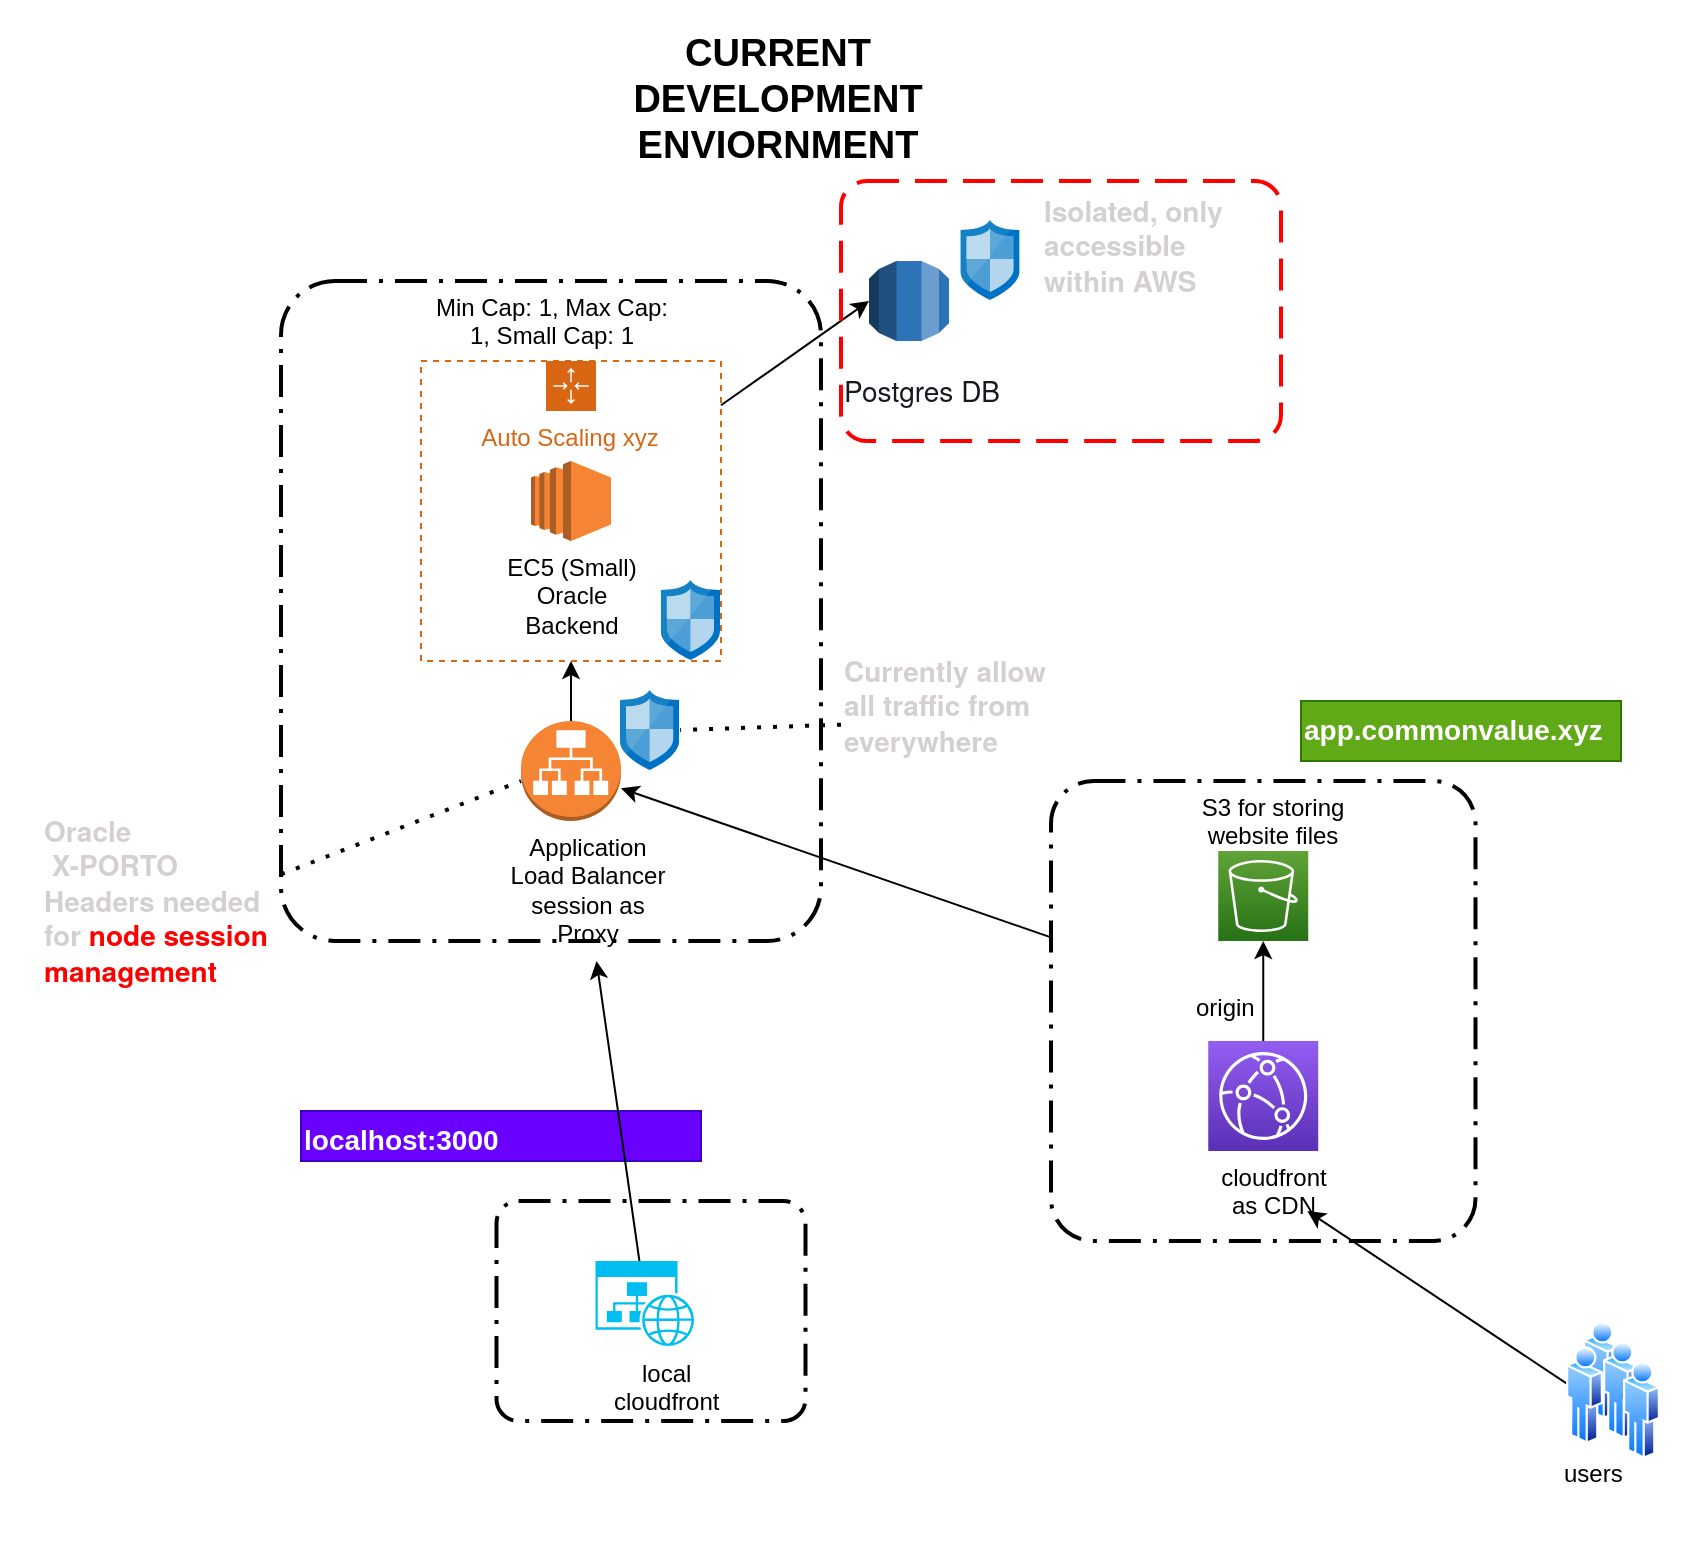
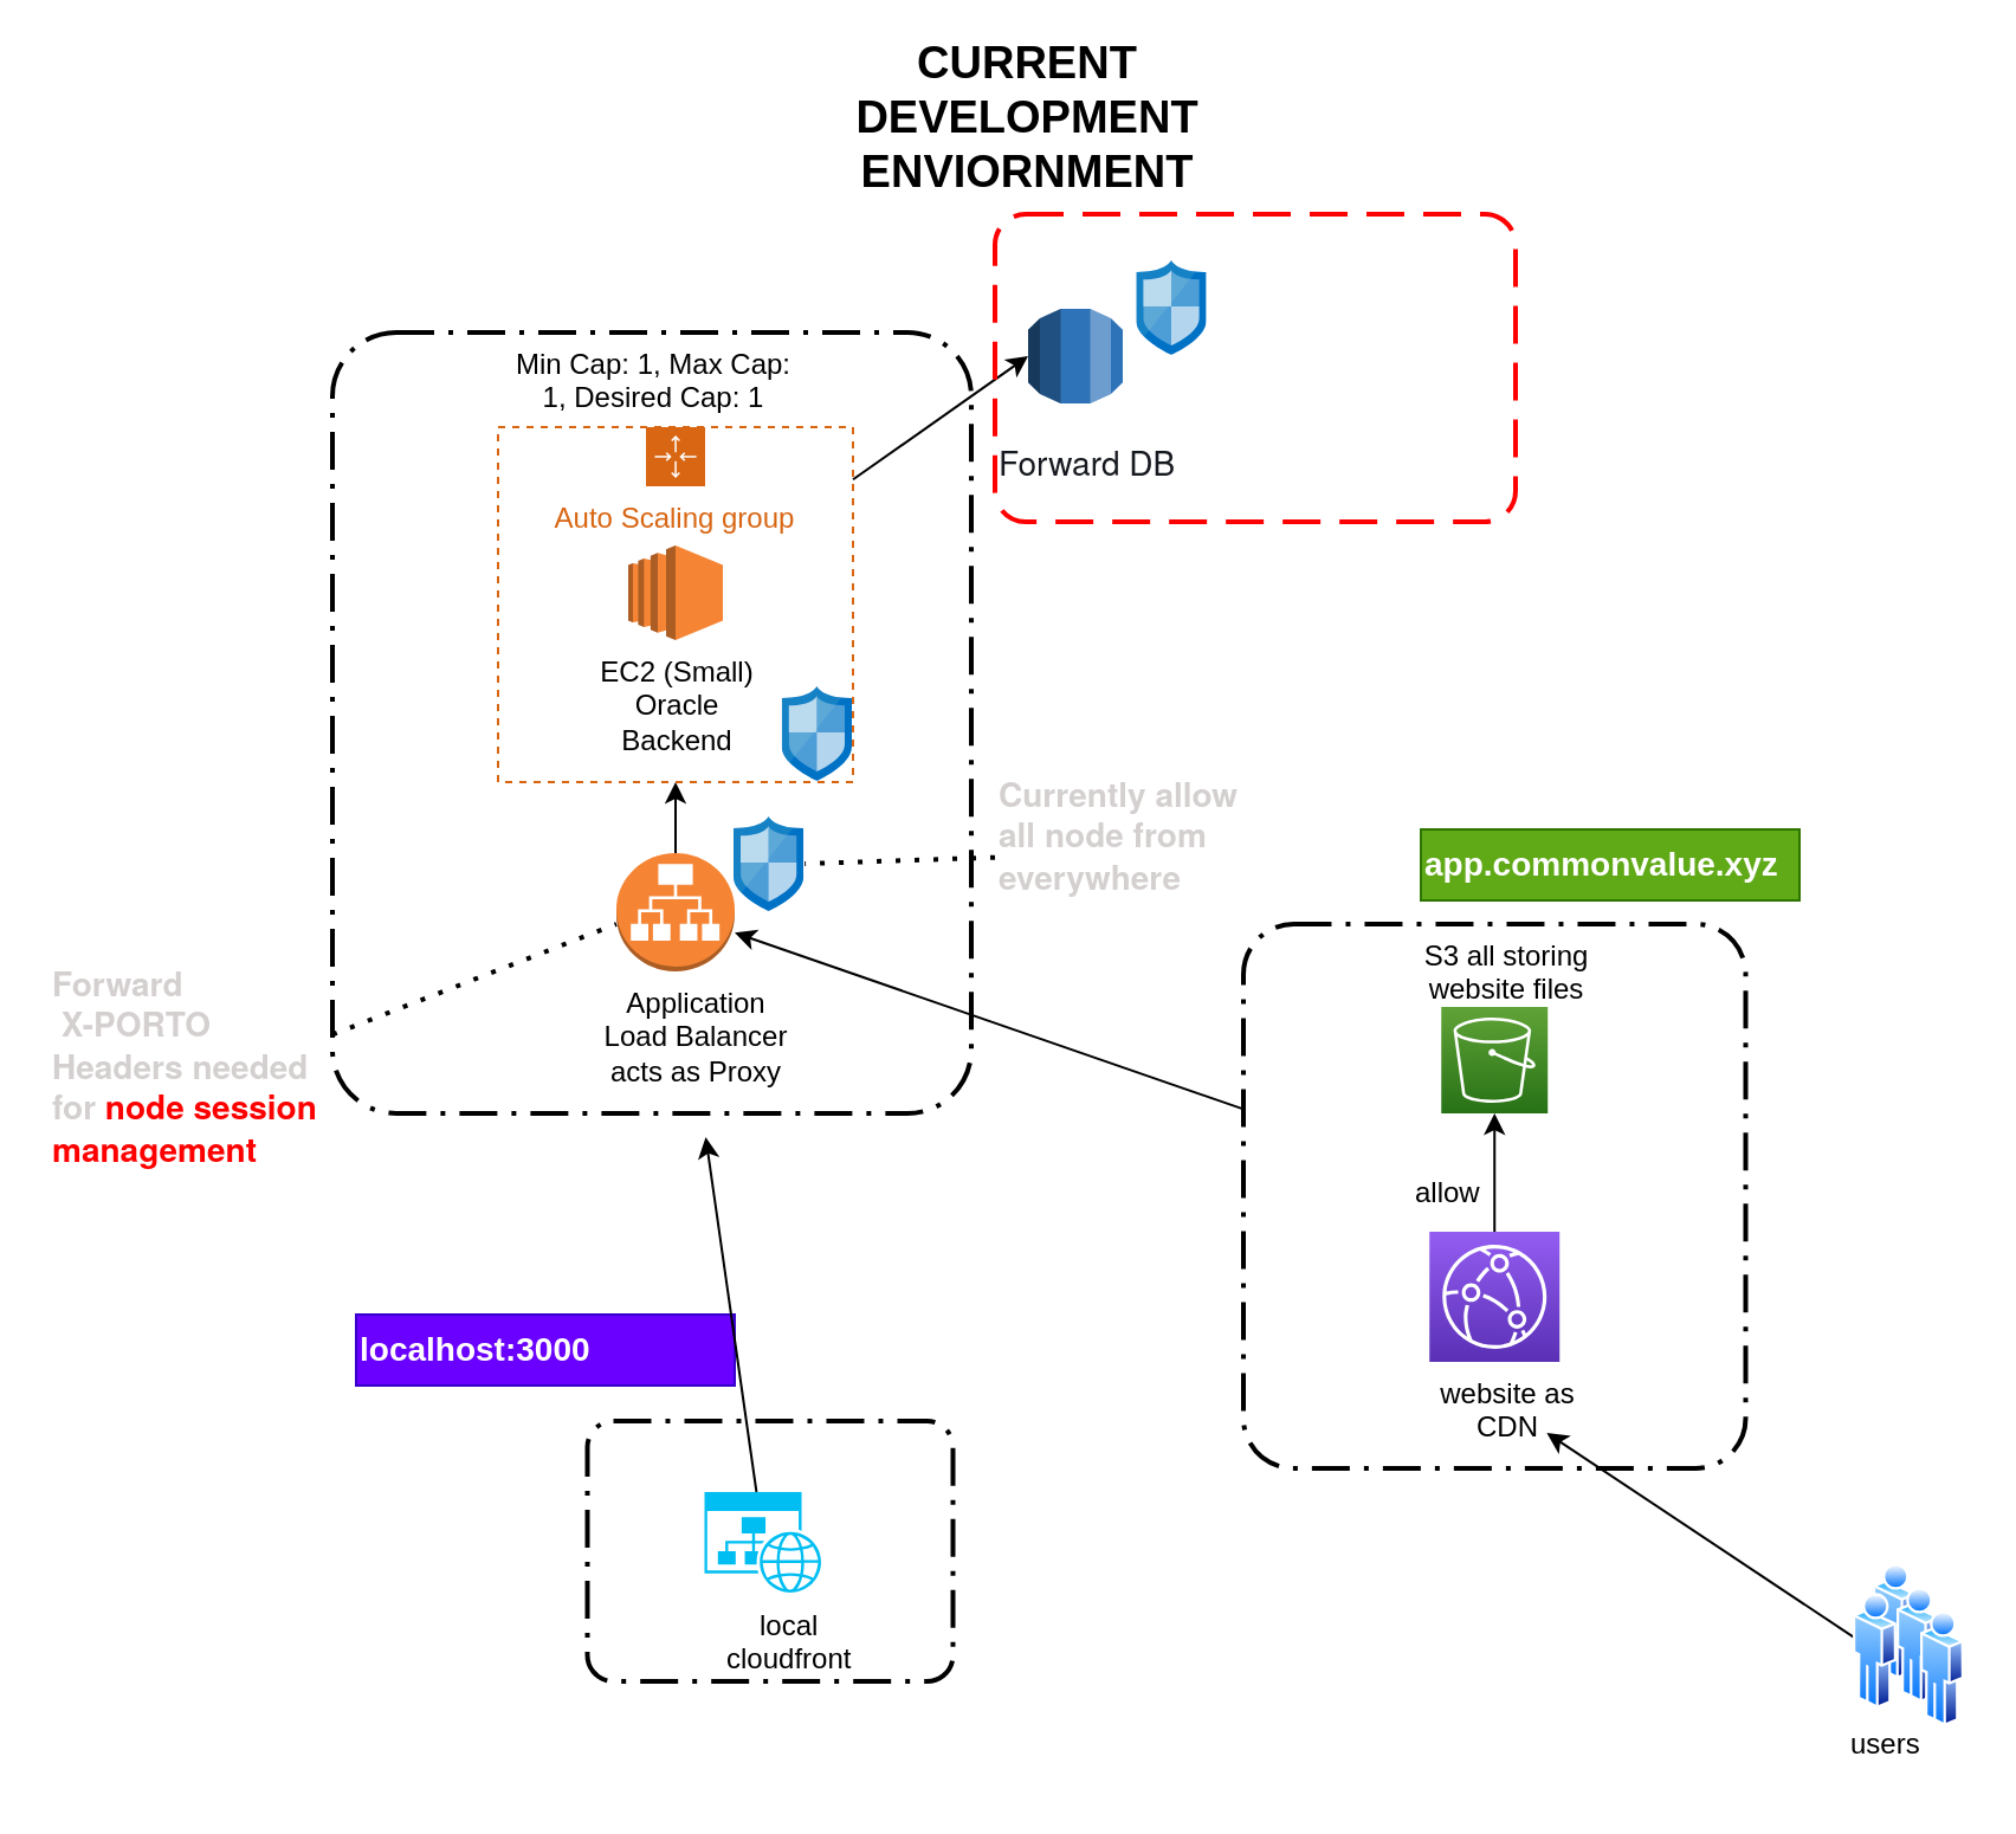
- <mxCell id="6" value="&lt;b&gt;&lt;font style=&quot;font-size: 19px&quot;&gt;CURRENT DEVELOPMENT ENVIORNMENT&lt;/font&gt;&lt;/b&gt;" style="text;html=1;strokeColor=none;fillColor=none;align=center;verticalAlign=middle;whiteSpace=wrap;rounded=0;" parent="1" vertex="1"><mxGeometry x="279" y="20" width="220" height="60" as="geometry" /></mxCell>
+ <mxCell id="6" value="&lt;b&gt;&lt;font style=&quot;font-size: 19px&quot;&gt;CURRENT DEVELOPMENT ENVIORNMENT&lt;/font&gt;&lt;/b&gt;" style="text;html=1;strokeColor=none;fillColor=none;align=center;verticalAlign=middle;whiteSpace=wrap;rounded=0;" parent="1" vertex="1"><mxGeometry x="324" y="20" width="220" height="60" as="geometry" /></mxCell>
- <mxCell id="41" value="&lt;span style=&quot;font-family: &amp;#34;amazon ember&amp;#34; , &amp;#34;helvetica neue&amp;#34; , &amp;#34;roboto&amp;#34; , &amp;#34;arial&amp;#34; , sans-serif ; font-size: 14px ; font-style: normal ; letter-spacing: normal ; text-align: left ; text-indent: 0px ; text-transform: none ; word-spacing: 0px ; display: inline ; float: none&quot;&gt;&lt;font color=&quot;#d4d0cf&quot;&gt;&lt;b&gt;Isolated, only accessible within AWS&lt;/b&gt;&lt;/font&gt;&lt;br&gt;&lt;/span&gt;" style="text;whiteSpace=wrap;html=1;fillColor=none;" vertex="1" parent="1"><mxGeometry x="520" y="90" width="110" height="80" as="geometry" /></mxCell>
- <mxCell id="19" value="&lt;div style=&quot;text-align: center&quot;&gt;&lt;span&gt;Min Cap: 1, Max Cap: 1, Small Cap: 1&lt;/span&gt;&lt;/div&gt;" style="text;whiteSpace=wrap;html=1;" vertex="1" parent="1"><mxGeometry x="210" y="140" width="130" height="30" as="geometry" /></mxCell>
+ <mxCell id="19" value="&lt;div style=&quot;text-align: center&quot;&gt;&lt;span&gt;Min Cap: 1, Max Cap: 1, Desired Cap: 1&lt;/span&gt;&lt;/div&gt;" style="text;whiteSpace=wrap;html=1;" vertex="1" parent="1"><mxGeometry x="210" y="140" width="130" height="30" as="geometry" /></mxCell>
- <mxCell id="5" value="&lt;span style=&quot;color: rgb(22 , 25 , 31) ; font-family: &amp;#34;amazon ember&amp;#34; , &amp;#34;helvetica neue&amp;#34; , &amp;#34;roboto&amp;#34; , &amp;#34;arial&amp;#34; , sans-serif ; font-size: 14px ; font-style: normal ; font-weight: 400 ; letter-spacing: normal ; text-align: left ; text-indent: 0px ; text-transform: none ; word-spacing: 0px ; background-color: rgb(255 , 255 , 255) ; display: inline ; float: none&quot;&gt;Postgres DB&lt;/span&gt;" style="text;whiteSpace=wrap;html=1;" parent="1" vertex="1"><mxGeometry x="420" y="180" width="150" height="30" as="geometry" /></mxCell>
+ <mxCell id="5" value="&lt;span style=&quot;color: rgb(22 , 25 , 31) ; font-family: &amp;#34;amazon ember&amp;#34; , &amp;#34;helvetica neue&amp;#34; , &amp;#34;roboto&amp;#34; , &amp;#34;arial&amp;#34; , sans-serif ; font-size: 14px ; font-style: normal ; font-weight: 400 ; letter-spacing: normal ; text-align: left ; text-indent: 0px ; text-transform: none ; word-spacing: 0px ; background-color: rgb(255 , 255 , 255) ; display: inline ; float: none&quot;&gt;Forward DB&lt;/span&gt;" style="text;whiteSpace=wrap;html=1;" parent="1" vertex="1"><mxGeometry x="420" y="180" width="150" height="30" as="geometry" /></mxCell>
- <mxCell id="16" value="Auto Scaling xyz" style="points=[[0,0],[0.25,0],[0.5,0],[0.75,0],[1,0],[1,0.25],[1,0.5],[1,0.75],[1,1],[0.75,1],[0.5,1],[0.25,1],[0,1],[0,0.75],[0,0.5],[0,0.25]];outlineConnect=0;gradientColor=none;html=1;whiteSpace=wrap;fontSize=12;fontStyle=0;container=1;pointerEvents=0;collapsible=0;recursiveResize=0;shape=mxgraph.aws4.groupCenter;grIcon=mxgraph.aws4.group_auto_scaling_group;grStroke=1;strokeColor=#D86613;fillColor=none;verticalAlign=top;align=center;fontColor=#D86613;dashed=1;spacingTop=25;" vertex="1" parent="1"><mxGeometry x="210" y="180" width="150" height="150" as="geometry" /></mxCell>
+ <mxCell id="16" value="Auto Scaling group" style="points=[[0,0],[0.25,0],[0.5,0],[0.75,0],[1,0],[1,0.25],[1,0.5],[1,0.75],[1,1],[0.75,1],[0.5,1],[0.25,1],[0,1],[0,0.75],[0,0.5],[0,0.25]];outlineConnect=0;gradientColor=none;html=1;whiteSpace=wrap;fontSize=12;fontStyle=0;container=1;pointerEvents=0;collapsible=0;recursiveResize=0;shape=mxgraph.aws4.groupCenter;grIcon=mxgraph.aws4.group_auto_scaling_group;grStroke=1;strokeColor=#D86613;fillColor=none;verticalAlign=top;align=center;fontColor=#D86613;dashed=1;spacingTop=25;" vertex="1" parent="1"><mxGeometry x="210" y="180" width="150" height="150" as="geometry" /></mxCell>
- <mxCell id="18" value="&lt;div style=&quot;text-align: center&quot;&gt;&lt;span&gt;EC5 (Small) Oracle Backend&lt;/span&gt;&lt;/div&gt;" style="text;whiteSpace=wrap;html=1;" parent="16" vertex="1"><mxGeometry x="40" y="90" width="70" height="30" as="geometry" /></mxCell>
+ <mxCell id="18" value="&lt;div style=&quot;text-align: center&quot;&gt;&lt;span&gt;EC2 (Small) Oracle Backend&lt;/span&gt;&lt;/div&gt;" style="text;whiteSpace=wrap;html=1;" parent="16" vertex="1"><mxGeometry x="40" y="90" width="70" height="30" as="geometry" /></mxCell>
- <mxCell id="37" value="&lt;span style=&quot;font-family: &amp;#34;amazon ember&amp;#34; , &amp;#34;helvetica neue&amp;#34; , &amp;#34;roboto&amp;#34; , &amp;#34;arial&amp;#34; , sans-serif ; font-size: 14px ; font-style: normal ; letter-spacing: normal ; text-align: left ; text-indent: 0px ; text-transform: none ; word-spacing: 0px ; display: inline ; float: none&quot;&gt;&lt;font color=&quot;#d4d0cf&quot;&gt;&lt;b&gt;Currently allow all traffic from everywhere&lt;/b&gt;&lt;/font&gt;&lt;br&gt;&lt;/span&gt;" style="text;whiteSpace=wrap;html=1;fillColor=none;" vertex="1" parent="1"><mxGeometry x="420" y="320" width="110" height="80" as="geometry" /></mxCell>
+ <mxCell id="37" value="&lt;span style=&quot;font-family: &amp;#34;amazon ember&amp;#34; , &amp;#34;helvetica neue&amp;#34; , &amp;#34;roboto&amp;#34; , &amp;#34;arial&amp;#34; , sans-serif ; font-size: 14px ; font-style: normal ; letter-spacing: normal ; text-align: left ; text-indent: 0px ; text-transform: none ; word-spacing: 0px ; display: inline ; float: none&quot;&gt;&lt;font color=&quot;#d4d0cf&quot;&gt;&lt;b&gt;Currently allow all node from everywhere&lt;/b&gt;&lt;/font&gt;&lt;br&gt;&lt;/span&gt;" style="text;whiteSpace=wrap;html=1;fillColor=none;" vertex="1" parent="1"><mxGeometry x="420" y="320" width="110" height="80" as="geometry" /></mxCell>
- <mxCell id="23" value="&lt;div style=&quot;text-align: center&quot;&gt;&lt;b&gt;&lt;font style=&quot;font-size: 14px&quot;&gt;app.commonvalue.xyz&lt;/font&gt;&lt;/b&gt;&lt;/div&gt;" style="text;whiteSpace=wrap;html=1;fillColor=#60a917;fontColor=#ffffff;strokeColor=#2D7600;gradientColor=none;rounded=0;" vertex="1" parent="1"><mxGeometry x="650" y="350" width="160" height="30" as="geometry" /></mxCell>
+ <mxCell id="23" value="&lt;div style=&quot;text-align: center&quot;&gt;&lt;b&gt;&lt;font style=&quot;font-size: 14px&quot;&gt;app.commonvalue.xyz&lt;/font&gt;&lt;/b&gt;&lt;/div&gt;" style="text;whiteSpace=wrap;html=1;fillColor=#60a917;fontColor=#ffffff;strokeColor=#2D7600;gradientColor=none;rounded=0;" vertex="1" parent="1"><mxGeometry x="600" y="350" width="160" height="30" as="geometry" /></mxCell>
- <mxCell id="8" value="&lt;div style=&quot;text-align: center;&quot;&gt;S3 for storing website files&lt;br&gt;&lt;/div&gt;" style="text;whiteSpace=wrap;html=1;" parent="1" vertex="1"><mxGeometry x="585" y="390" width="101.38" height="30" as="geometry" /></mxCell>
+ <mxCell id="8" value="&lt;div style=&quot;text-align: center;&quot;&gt;S3 all storing website files&lt;br&gt;&lt;/div&gt;" style="text;whiteSpace=wrap;html=1;" parent="1" vertex="1"><mxGeometry x="585" y="390" width="101.38" height="30" as="geometry" /></mxCell>
- <mxCell id="34" value="&lt;span style=&quot;font-family: &amp;#34;amazon ember&amp;#34; , &amp;#34;helvetica neue&amp;#34; , &amp;#34;roboto&amp;#34; , &amp;#34;arial&amp;#34; , sans-serif ; font-size: 14px ; font-style: normal ; letter-spacing: normal ; text-align: left ; text-indent: 0px ; text-transform: none ; word-spacing: 0px ; display: inline ; float: none&quot;&gt;&lt;b&gt;&lt;font color=&quot;#d4d0cf&quot;&gt;Oracle&lt;/font&gt;&lt;br&gt;&lt;font color=&quot;#d4d0cf&quot;&gt;&amp;nbsp;X-PORTO Headers needed for &lt;/font&gt;&lt;font color=&quot;#ff0000&quot;&gt;node session management&lt;/font&gt;&lt;/b&gt;&lt;br&gt;&lt;/span&gt;" style="text;whiteSpace=wrap;html=1;fillColor=none;" vertex="1" parent="1"><mxGeometry y="400" width="120" height="120" as="geometry" x="20" /></mxCell>
+ <mxCell id="34" value="&lt;span style=&quot;font-family: &amp;#34;amazon ember&amp;#34; , &amp;#34;helvetica neue&amp;#34; , &amp;#34;roboto&amp;#34; , &amp;#34;arial&amp;#34; , sans-serif ; font-size: 14px ; font-style: normal ; letter-spacing: normal ; text-align: left ; text-indent: 0px ; text-transform: none ; word-spacing: 0px ; display: inline ; float: none&quot;&gt;&lt;b&gt;&lt;font color=&quot;#d4d0cf&quot;&gt;Forward&lt;/font&gt;&lt;br&gt;&lt;font color=&quot;#d4d0cf&quot;&gt;&amp;nbsp;X-PORTO Headers needed for &lt;/font&gt;&lt;font color=&quot;#ff0000&quot;&gt;node session management&lt;/font&gt;&lt;/b&gt;&lt;br&gt;&lt;/span&gt;" style="text;whiteSpace=wrap;html=1;fillColor=none;" vertex="1" parent="1"><mxGeometry y="400" width="120" height="120" as="geometry" x="20" /></mxCell>
- <mxCell id="20" value="&lt;div style=&quot;text-align: center&quot;&gt;Application Load Balancer&lt;br&gt;&lt;/div&gt;&lt;div style=&quot;text-align: center&quot;&gt;session as Proxy&lt;/div&gt;" style="text;whiteSpace=wrap;html=1;" vertex="1" parent="1"><mxGeometry x="247.75" y="410" width="90" height="70" as="geometry" /></mxCell>
+ <mxCell id="20" value="&lt;div style=&quot;text-align: center&quot;&gt;Application Load Balancer&lt;br&gt;&lt;/div&gt;&lt;div style=&quot;text-align: center&quot;&gt;acts as Proxy&lt;/div&gt;" style="text;whiteSpace=wrap;html=1;" vertex="1" parent="1"><mxGeometry x="247.75" y="410" width="90" height="70" as="geometry" /></mxCell>
- <mxCell id="11" value="&lt;div style=&quot;text-align: center;&quot;&gt;origin&lt;br&gt;&lt;/div&gt;" style="text;whiteSpace=wrap;html=1;" parent="1" vertex="1"><mxGeometry x="596.12" y="490" width="70" height="30" as="geometry" /></mxCell>
+ <mxCell id="11" value="&lt;div style=&quot;text-align: center;&quot;&gt;allow&lt;br&gt;&lt;/div&gt;" style="text;whiteSpace=wrap;html=1;" parent="1" vertex="1"><mxGeometry x="596.12" y="490" width="70" height="30" as="geometry" /></mxCell>
- <mxCell id="24" value="&lt;div style=&quot;text-align: center&quot;&gt;&lt;b&gt;&lt;font style=&quot;font-size: 14px&quot;&gt;localhost:3000&lt;/font&gt;&lt;/b&gt;&lt;/div&gt;" style="text;whiteSpace=wrap;html=1;fillColor=#6a00ff;fontColor=#ffffff;strokeColor=#3700CC;rounded=0;" vertex="1" parent="1"><mxGeometry x="150" y="555" width="200" height="25" as="geometry" /></mxCell>
+ <mxCell id="24" value="&lt;div style=&quot;text-align: center&quot;&gt;&lt;b&gt;&lt;font style=&quot;font-size: 14px&quot;&gt;localhost:3000&lt;/font&gt;&lt;/b&gt;&lt;/div&gt;" style="text;whiteSpace=wrap;html=1;fillColor=#6a00ff;fontColor=#ffffff;strokeColor=#3700CC;rounded=0;" vertex="1" parent="1"><mxGeometry x="150" y="555" width="160" height="30" as="geometry" /></mxCell>
- <mxCell id="12" value="&lt;div style=&quot;text-align: center;&quot;&gt;cloudfront as CDN&lt;br&gt;&lt;/div&gt;" style="text;whiteSpace=wrap;html=1;" parent="1" vertex="1"><mxGeometry x="600.69" y="575" width="70" height="30" as="geometry" /></mxCell>
+ <mxCell id="12" value="&lt;div style=&quot;text-align: center;&quot;&gt;website as CDN&lt;br&gt;&lt;/div&gt;" style="text;whiteSpace=wrap;html=1;" parent="1" vertex="1"><mxGeometry x="600.69" y="575" width="70" height="30" as="geometry" /></mxCell>
